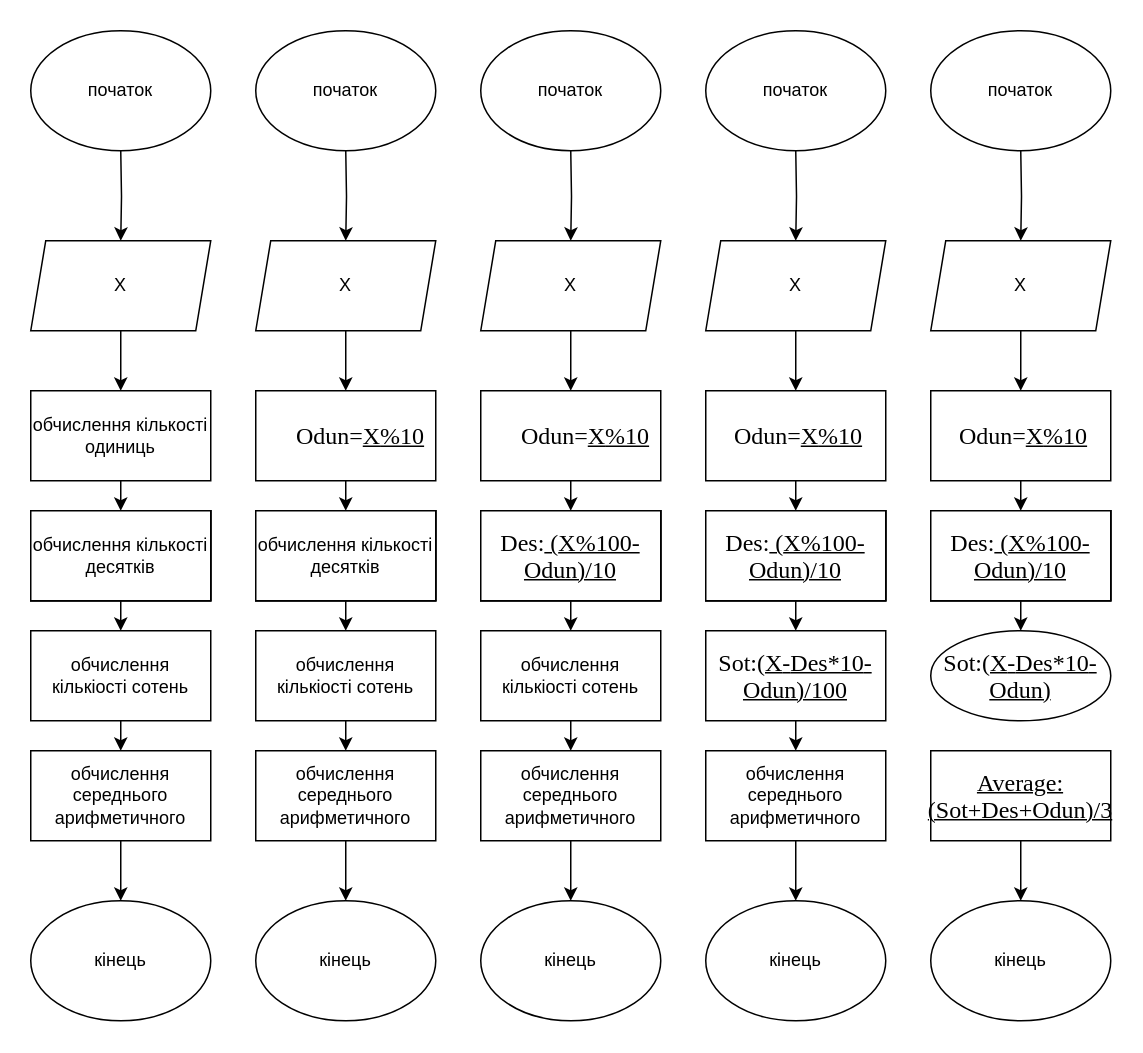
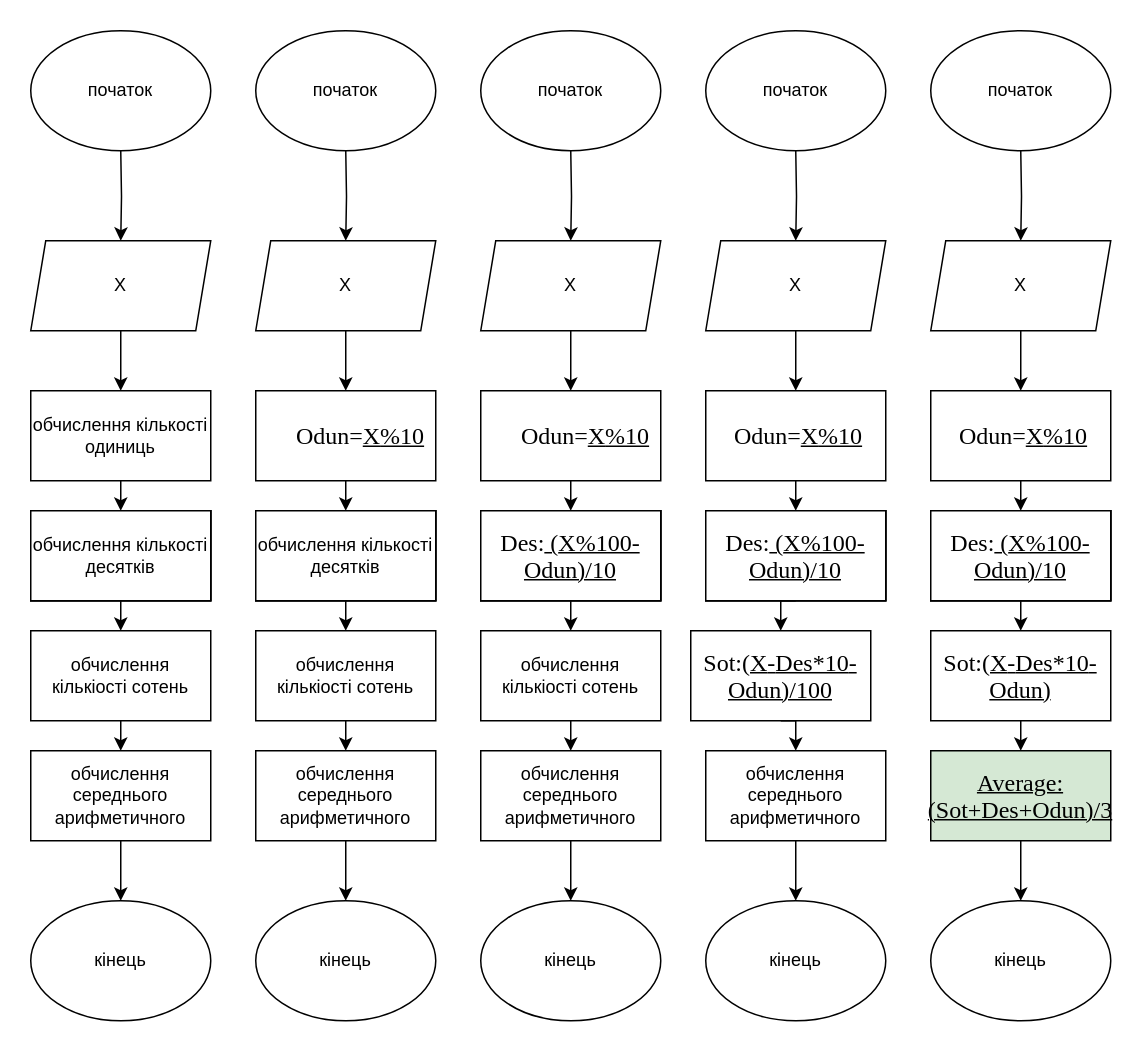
- <mxCell id="56" value="&lt;span lang=&quot;EN-US&quot; style=&quot;font-size: 12.0pt ; line-height: 107% ; font-family: &amp;#34;times new roman&amp;#34; , serif&quot;&gt;Sot&lt;/span&gt;&lt;span lang=&quot;RU&quot; style=&quot;font-size: 12.0pt ; line-height: 107% ; font-family: &amp;#34;times new roman&amp;#34; , serif&quot;&gt;:(&lt;/span&gt;&lt;u&gt;&lt;span lang=&quot;EN-US&quot; style=&quot;font-size: 12.0pt ; line-height: 107% ; font-family: &amp;#34;times new roman&amp;#34; , serif&quot;&gt;X&lt;/span&gt;&lt;span lang=&quot;RU&quot; style=&quot;font-size: 12.0pt ; line-height: 107% ; font-family: &amp;#34;times new roman&amp;#34; , serif&quot;&gt;-&lt;/span&gt;&lt;span lang=&quot;EN-US&quot; style=&quot;font-size: 12.0pt ; line-height: 107% ; font-family: &amp;#34;times new roman&amp;#34; , serif&quot;&gt;Des*10&lt;/span&gt;&lt;span lang=&quot;RU&quot; style=&quot;font-size: 12.0pt ; line-height: 107% ; font-family: &amp;#34;times new roman&amp;#34; , serif&quot;&gt;-&lt;/span&gt;&lt;span lang=&quot;EN-US&quot; style=&quot;font-size: 12.0pt ; line-height: 107% ; font-family: &amp;#34;times new roman&amp;#34; , serif&quot;&gt;Odun)/100&lt;/span&gt;&lt;/u&gt;" style="rounded=0;whiteSpace=wrap;html=1;" vertex="1" parent="1"><mxGeometry x="470" y="420" width="120" height="60" as="geometry" /></mxCell>
+ <mxCell id="56" value="&lt;span lang=&quot;EN-US&quot; style=&quot;font-size: 12.0pt ; line-height: 107% ; font-family: &amp;#34;times new roman&amp;#34; , serif&quot;&gt;Sot&lt;/span&gt;&lt;span lang=&quot;RU&quot; style=&quot;font-size: 12.0pt ; line-height: 107% ; font-family: &amp;#34;times new roman&amp;#34; , serif&quot;&gt;:(&lt;/span&gt;&lt;u&gt;&lt;span lang=&quot;EN-US&quot; style=&quot;font-size: 12.0pt ; line-height: 107% ; font-family: &amp;#34;times new roman&amp;#34; , serif&quot;&gt;X&lt;/span&gt;&lt;span lang=&quot;RU&quot; style=&quot;font-size: 12.0pt ; line-height: 107% ; font-family: &amp;#34;times new roman&amp;#34; , serif&quot;&gt;-&lt;/span&gt;&lt;span lang=&quot;EN-US&quot; style=&quot;font-size: 12.0pt ; line-height: 107% ; font-family: &amp;#34;times new roman&amp;#34; , serif&quot;&gt;Des*10&lt;/span&gt;&lt;span lang=&quot;RU&quot; style=&quot;font-size: 12.0pt ; line-height: 107% ; font-family: &amp;#34;times new roman&amp;#34; , serif&quot;&gt;-&lt;/span&gt;&lt;span lang=&quot;EN-US&quot; style=&quot;font-size: 12.0pt ; line-height: 107% ; font-family: &amp;#34;times new roman&amp;#34; , serif&quot;&gt;Odun)/100&lt;/span&gt;&lt;/u&gt;" style="rounded=0;whiteSpace=wrap;html=1;" vertex="1" parent="1"><mxGeometry x="460" y="420" width="120" height="60" as="geometry" /></mxCell>
- <mxCell id="71" value="&lt;span lang=&quot;EN-US&quot; style=&quot;font-size: 12.0pt ; line-height: 107% ; font-family: &amp;#34;times new roman&amp;#34; , serif&quot;&gt;Sot&lt;/span&gt;&lt;span lang=&quot;RU&quot; style=&quot;font-size: 12.0pt ; line-height: 107% ; font-family: &amp;#34;times new roman&amp;#34; , serif&quot;&gt;:(&lt;/span&gt;&lt;u&gt;&lt;span lang=&quot;EN-US&quot; style=&quot;font-size: 12.0pt ; line-height: 107% ; font-family: &amp;#34;times new roman&amp;#34; , serif&quot;&gt;X&lt;/span&gt;&lt;span lang=&quot;RU&quot; style=&quot;font-size: 12.0pt ; line-height: 107% ; font-family: &amp;#34;times new roman&amp;#34; , serif&quot;&gt;-&lt;/span&gt;&lt;span lang=&quot;EN-US&quot; style=&quot;font-size: 12.0pt ; line-height: 107% ; font-family: &amp;#34;times new roman&amp;#34; , serif&quot;&gt;Des*10&lt;/span&gt;&lt;span lang=&quot;RU&quot; style=&quot;font-size: 12.0pt ; line-height: 107% ; font-family: &amp;#34;times new roman&amp;#34; , serif&quot;&gt;-&lt;/span&gt;&lt;span lang=&quot;EN-US&quot; style=&quot;font-size: 12.0pt ; line-height: 107% ; font-family: &amp;#34;times new roman&amp;#34; , serif&quot;&gt;Odun)&lt;/span&gt;&lt;/u&gt;" style="ellipse;whiteSpace=wrap;html=1;" vertex="1" parent="1"><mxGeometry x="620" y="420" width="120" height="60" as="geometry" /></mxCell>
+ <mxCell id="71" value="&lt;span lang=&quot;EN-US&quot; style=&quot;font-size: 12.0pt ; line-height: 107% ; font-family: &amp;#34;times new roman&amp;#34; , serif&quot;&gt;Sot&lt;/span&gt;&lt;span lang=&quot;RU&quot; style=&quot;font-size: 12.0pt ; line-height: 107% ; font-family: &amp;#34;times new roman&amp;#34; , serif&quot;&gt;:(&lt;/span&gt;&lt;u&gt;&lt;span lang=&quot;EN-US&quot; style=&quot;font-size: 12.0pt ; line-height: 107% ; font-family: &amp;#34;times new roman&amp;#34; , serif&quot;&gt;X&lt;/span&gt;&lt;span lang=&quot;RU&quot; style=&quot;font-size: 12.0pt ; line-height: 107% ; font-family: &amp;#34;times new roman&amp;#34; , serif&quot;&gt;-&lt;/span&gt;&lt;span lang=&quot;EN-US&quot; style=&quot;font-size: 12.0pt ; line-height: 107% ; font-family: &amp;#34;times new roman&amp;#34; , serif&quot;&gt;Des*10&lt;/span&gt;&lt;span lang=&quot;RU&quot; style=&quot;font-size: 12.0pt ; line-height: 107% ; font-family: &amp;#34;times new roman&amp;#34; , serif&quot;&gt;-&lt;/span&gt;&lt;span lang=&quot;EN-US&quot; style=&quot;font-size: 12.0pt ; line-height: 107% ; font-family: &amp;#34;times new roman&amp;#34; , serif&quot;&gt;Odun)&lt;/span&gt;&lt;/u&gt;" style="rounded=0;whiteSpace=wrap;html=1;" vertex="1" parent="1"><mxGeometry x="620" y="420" width="120" height="60" as="geometry" /></mxCell>
+ <mxCell id="70" style="edgeStyle=orthogonalEdgeStyle;rounded=0;orthogonalLoop=1;jettySize=auto;html=1;exitX=0.5;exitY=1;exitDx=0;exitDy=0;entryX=0.5;entryY=0;entryDx=0;entryDy=0;" edge="1" parent="1" source="71" target="75"><mxGeometry relative="1" as="geometry" /></mxCell>
- <mxCell id="75" value="&lt;u&gt;&lt;span lang=&quot;EN-US&quot; style=&quot;font-size: 12.0pt ; line-height: 107% ; font-family: &amp;#34;times new roman&amp;#34; , serif&quot;&gt;Average: (Sot+Des+Odun)/3&lt;/span&gt;&lt;/u&gt;" style="rounded=0;whiteSpace=wrap;html=1;" vertex="1" parent="1"><mxGeometry x="620" y="500" width="120" height="60" as="geometry" /></mxCell>
+ <mxCell id="75" value="&lt;u&gt;&lt;span lang=&quot;EN-US&quot; style=&quot;font-size: 12.0pt ; line-height: 107% ; font-family: &amp;#34;times new roman&amp;#34; , serif&quot;&gt;Average: (Sot+Des+Odun)/3&lt;/span&gt;&lt;/u&gt;" style="rounded=0;whiteSpace=wrap;html=1;fillColor=#d5e8d4;" vertex="1" parent="1"><mxGeometry x="620" y="500" width="120" height="60" as="geometry" /></mxCell>
